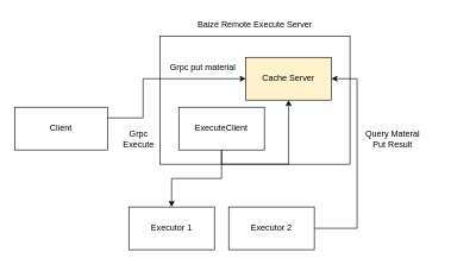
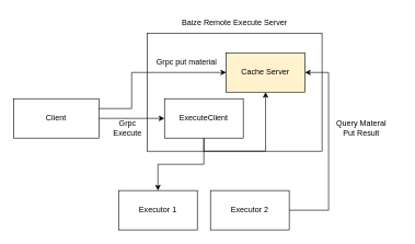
+ <mxCell id="3" style="edgeStyle=orthogonalEdgeStyle;rounded=0;orthogonalLoop=1;jettySize=auto;html=1;exitX=1;exitY=0.5;exitDx=0;exitDy=0;entryX=0;entryY=0.5;entryDx=0;entryDy=0;" edge="1" parent="1" source="5" target="10"><mxGeometry relative="1" as="geometry" /></mxCell>
